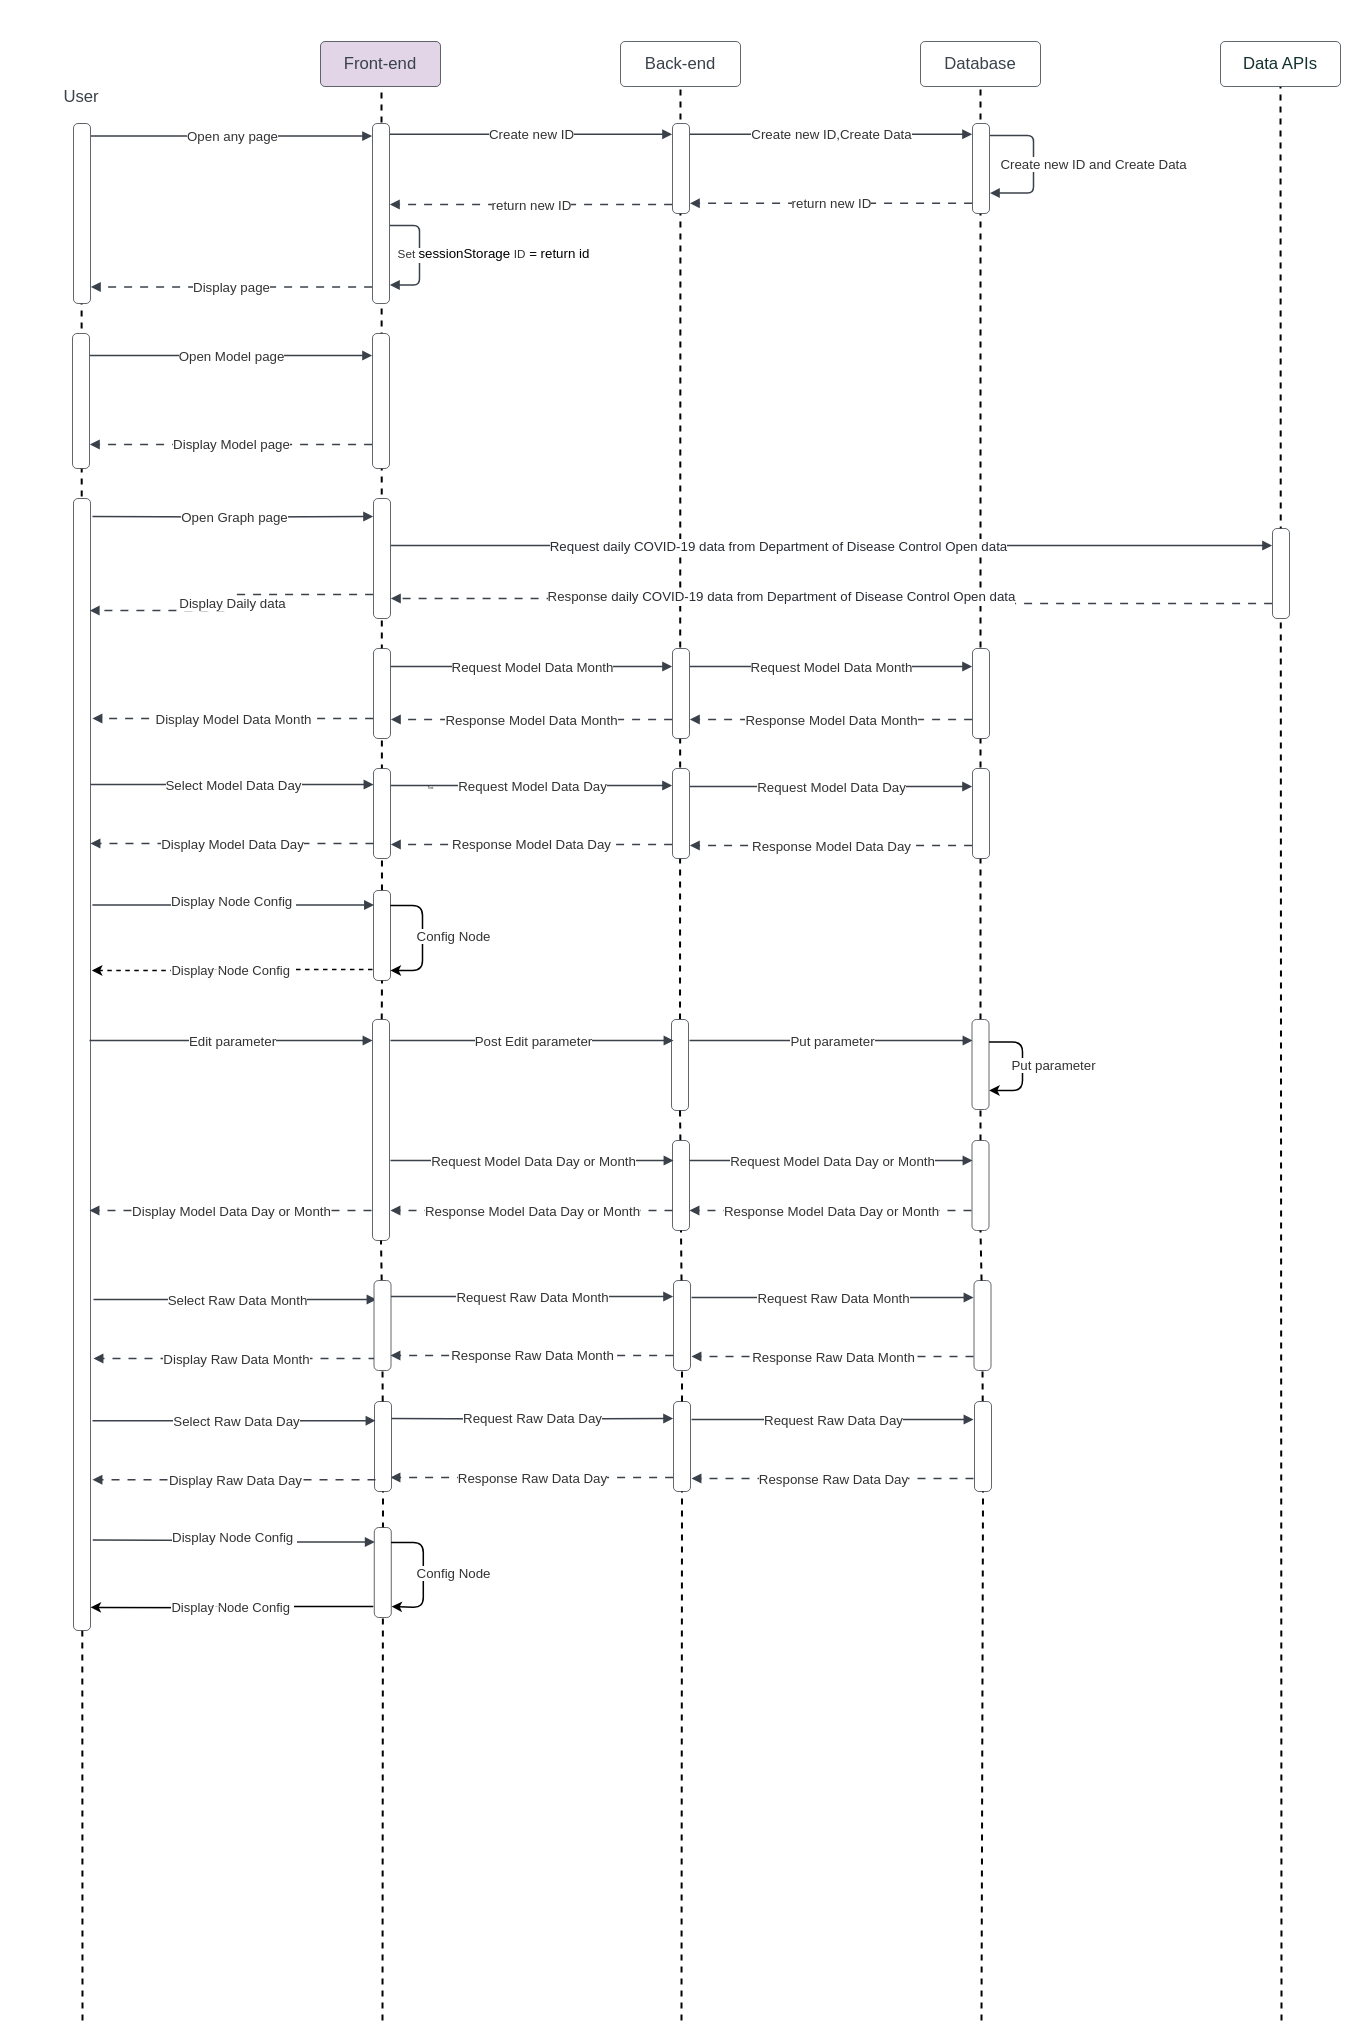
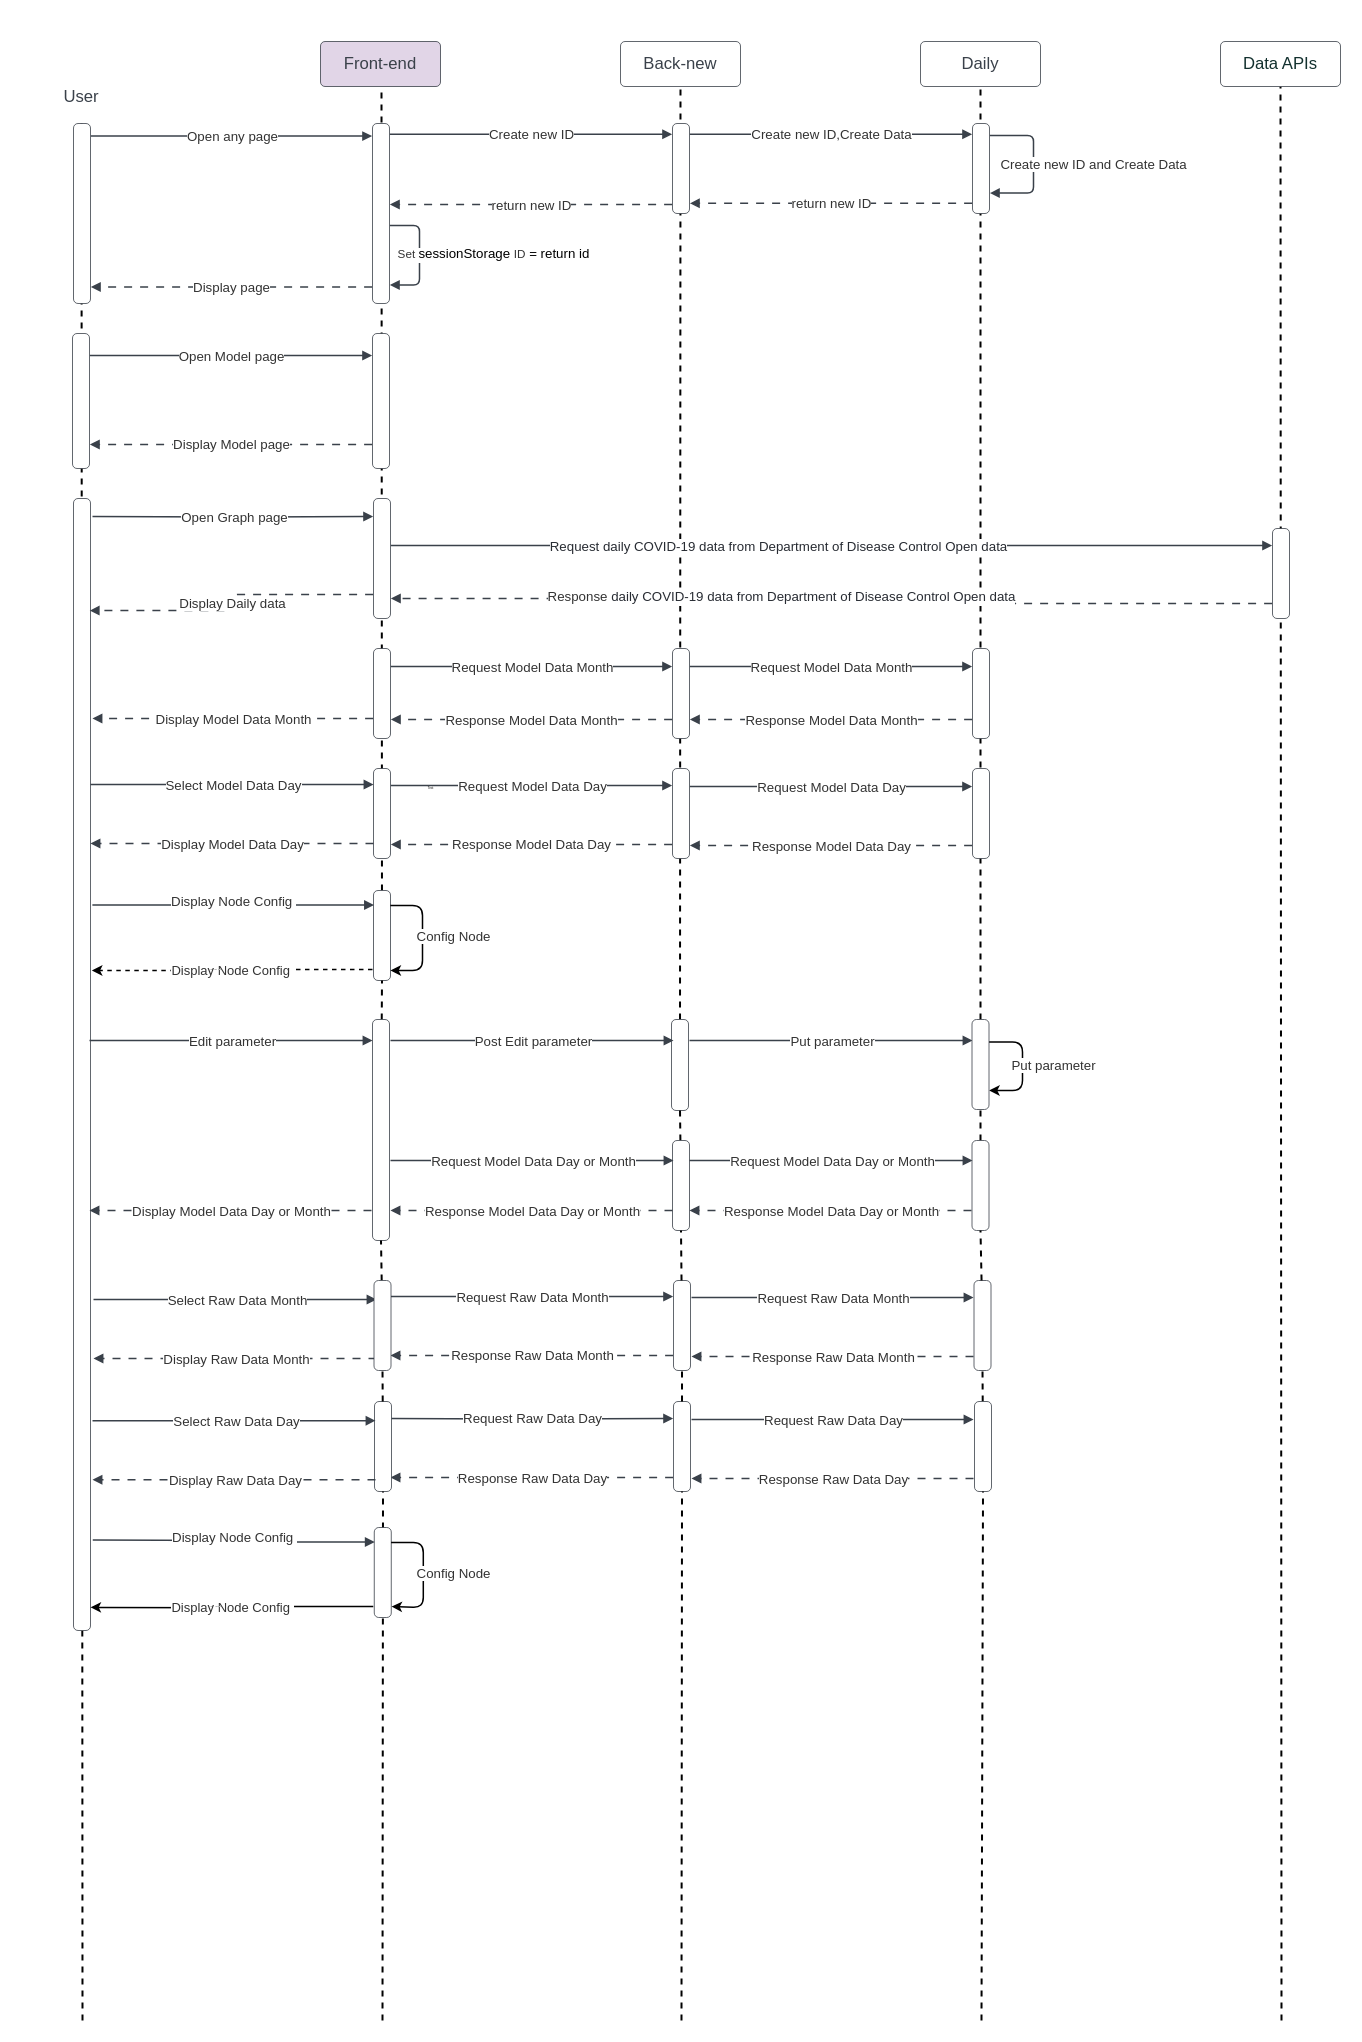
- <mxCell id="9" value="Back-end" style="html=1;overflow=block;blockSpacing=1;whiteSpace=wrap;fontSize=16.7;fontColor=#3a414a;spacing=9;strokeColor=#3a414a;strokeOpacity=100;rounded=1;absoluteArcSize=1;arcSize=9;strokeWidth=0.8;" vertex="1" parent="1"><mxGeometry x="620" y="41" width="120" height="45" as="geometry" /></mxCell>
+ <mxCell id="9" value="Back-new" style="html=1;overflow=block;blockSpacing=1;whiteSpace=wrap;fontSize=16.7;fontColor=#3a414a;spacing=9;strokeColor=#3a414a;strokeOpacity=100;rounded=1;absoluteArcSize=1;arcSize=9;strokeWidth=0.8;" vertex="1" parent="1"><mxGeometry x="620" y="41" width="120" height="45" as="geometry" /></mxCell>
- <mxCell id="10" value="Database" style="html=1;overflow=block;blockSpacing=1;whiteSpace=wrap;fontSize=16.7;fontColor=#3a414a;spacing=9;strokeColor=#3a414a;strokeOpacity=100;rounded=1;absoluteArcSize=1;arcSize=9;strokeWidth=0.8;" vertex="1" parent="1"><mxGeometry x="920" y="41" width="120" height="45" as="geometry" /></mxCell>
+ <mxCell id="10" value="Daily" style="html=1;overflow=block;blockSpacing=1;whiteSpace=wrap;fontSize=16.7;fontColor=#3a414a;spacing=9;strokeColor=#3a414a;strokeOpacity=100;rounded=1;absoluteArcSize=1;arcSize=9;strokeWidth=0.8;" vertex="1" parent="1"><mxGeometry x="920" y="41" width="120" height="45" as="geometry" /></mxCell>
